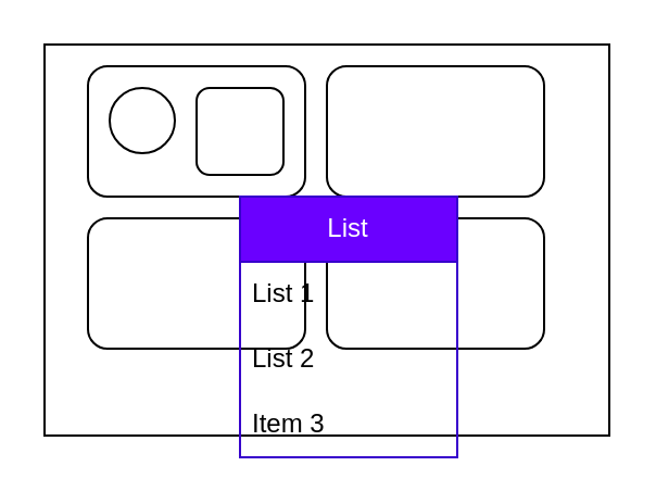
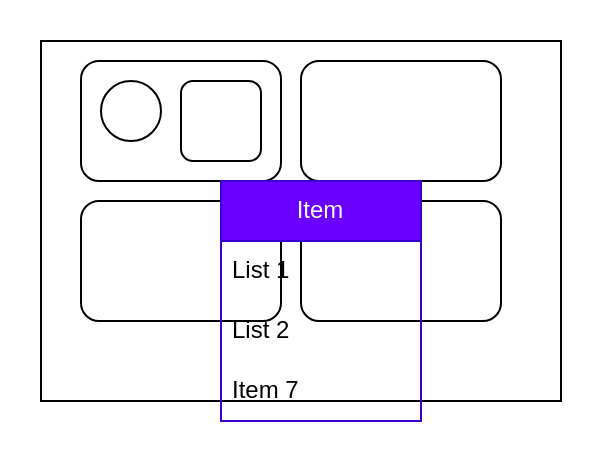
- <mxCell id="9" value="List" style="swimlane;fontStyle=0;childLayout=stackLayout;horizontal=1;startSize=30;horizontalStack=0;resizeParent=1;resizeParentMax=0;resizeLast=0;collapsible=1;marginBottom=0;whiteSpace=wrap;html=1;fillColor=#6a00ff;fontColor=#ffffff;strokeColor=#3700CC;" vertex="1" parent="1"><mxGeometry x="110" y="90" width="100" height="120" as="geometry" /></mxCell>
+ <mxCell id="9" value="Item" style="swimlane;fontStyle=0;childLayout=stackLayout;horizontal=1;startSize=30;horizontalStack=0;resizeParent=1;resizeParentMax=0;resizeLast=0;collapsible=1;marginBottom=0;whiteSpace=wrap;html=1;fillColor=#6a00ff;fontColor=#ffffff;strokeColor=#3700CC;" vertex="1" parent="1"><mxGeometry x="110" y="90" width="100" height="120" as="geometry" /></mxCell>
- <mxCell id="12" value="Item 3" style="text;strokeColor=none;fillColor=none;align=left;verticalAlign=middle;spacingLeft=4;spacingRight=4;overflow=hidden;points=[[0,0.5],[1,0.5]];portConstraint=eastwest;rotatable=0;whiteSpace=wrap;html=1;" vertex="1" parent="9"><mxGeometry y="90" width="100" height="30" as="geometry" /></mxCell>
+ <mxCell id="12" value="Item 7" style="text;strokeColor=none;fillColor=none;align=left;verticalAlign=middle;spacingLeft=4;spacingRight=4;overflow=hidden;points=[[0,0.5],[1,0.5]];portConstraint=eastwest;rotatable=0;whiteSpace=wrap;html=1;" vertex="1" parent="9"><mxGeometry y="90" width="100" height="30" as="geometry" /></mxCell>
